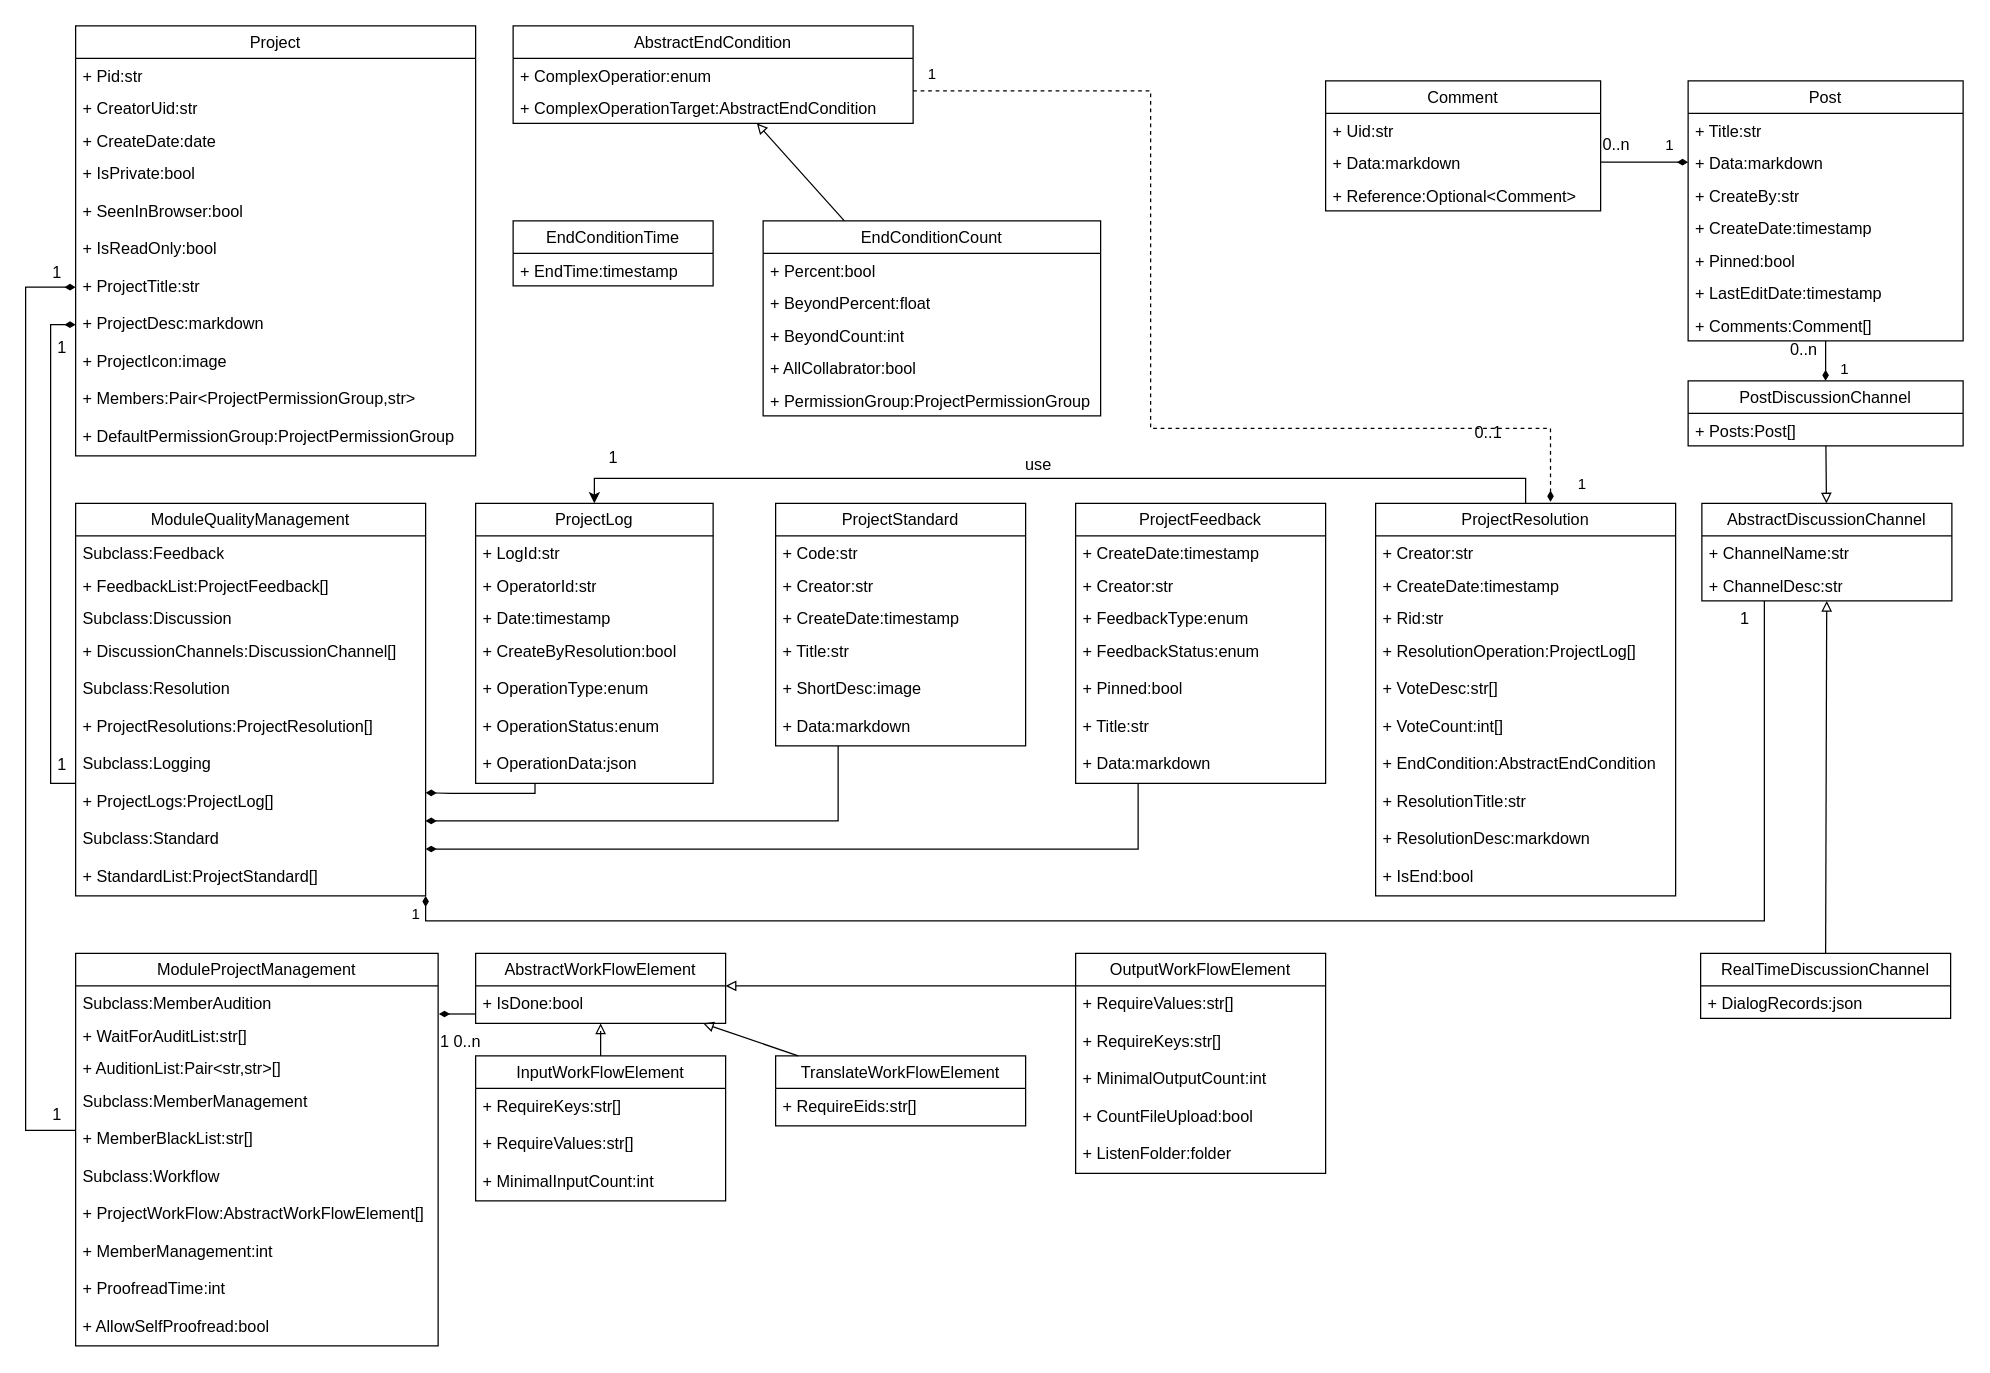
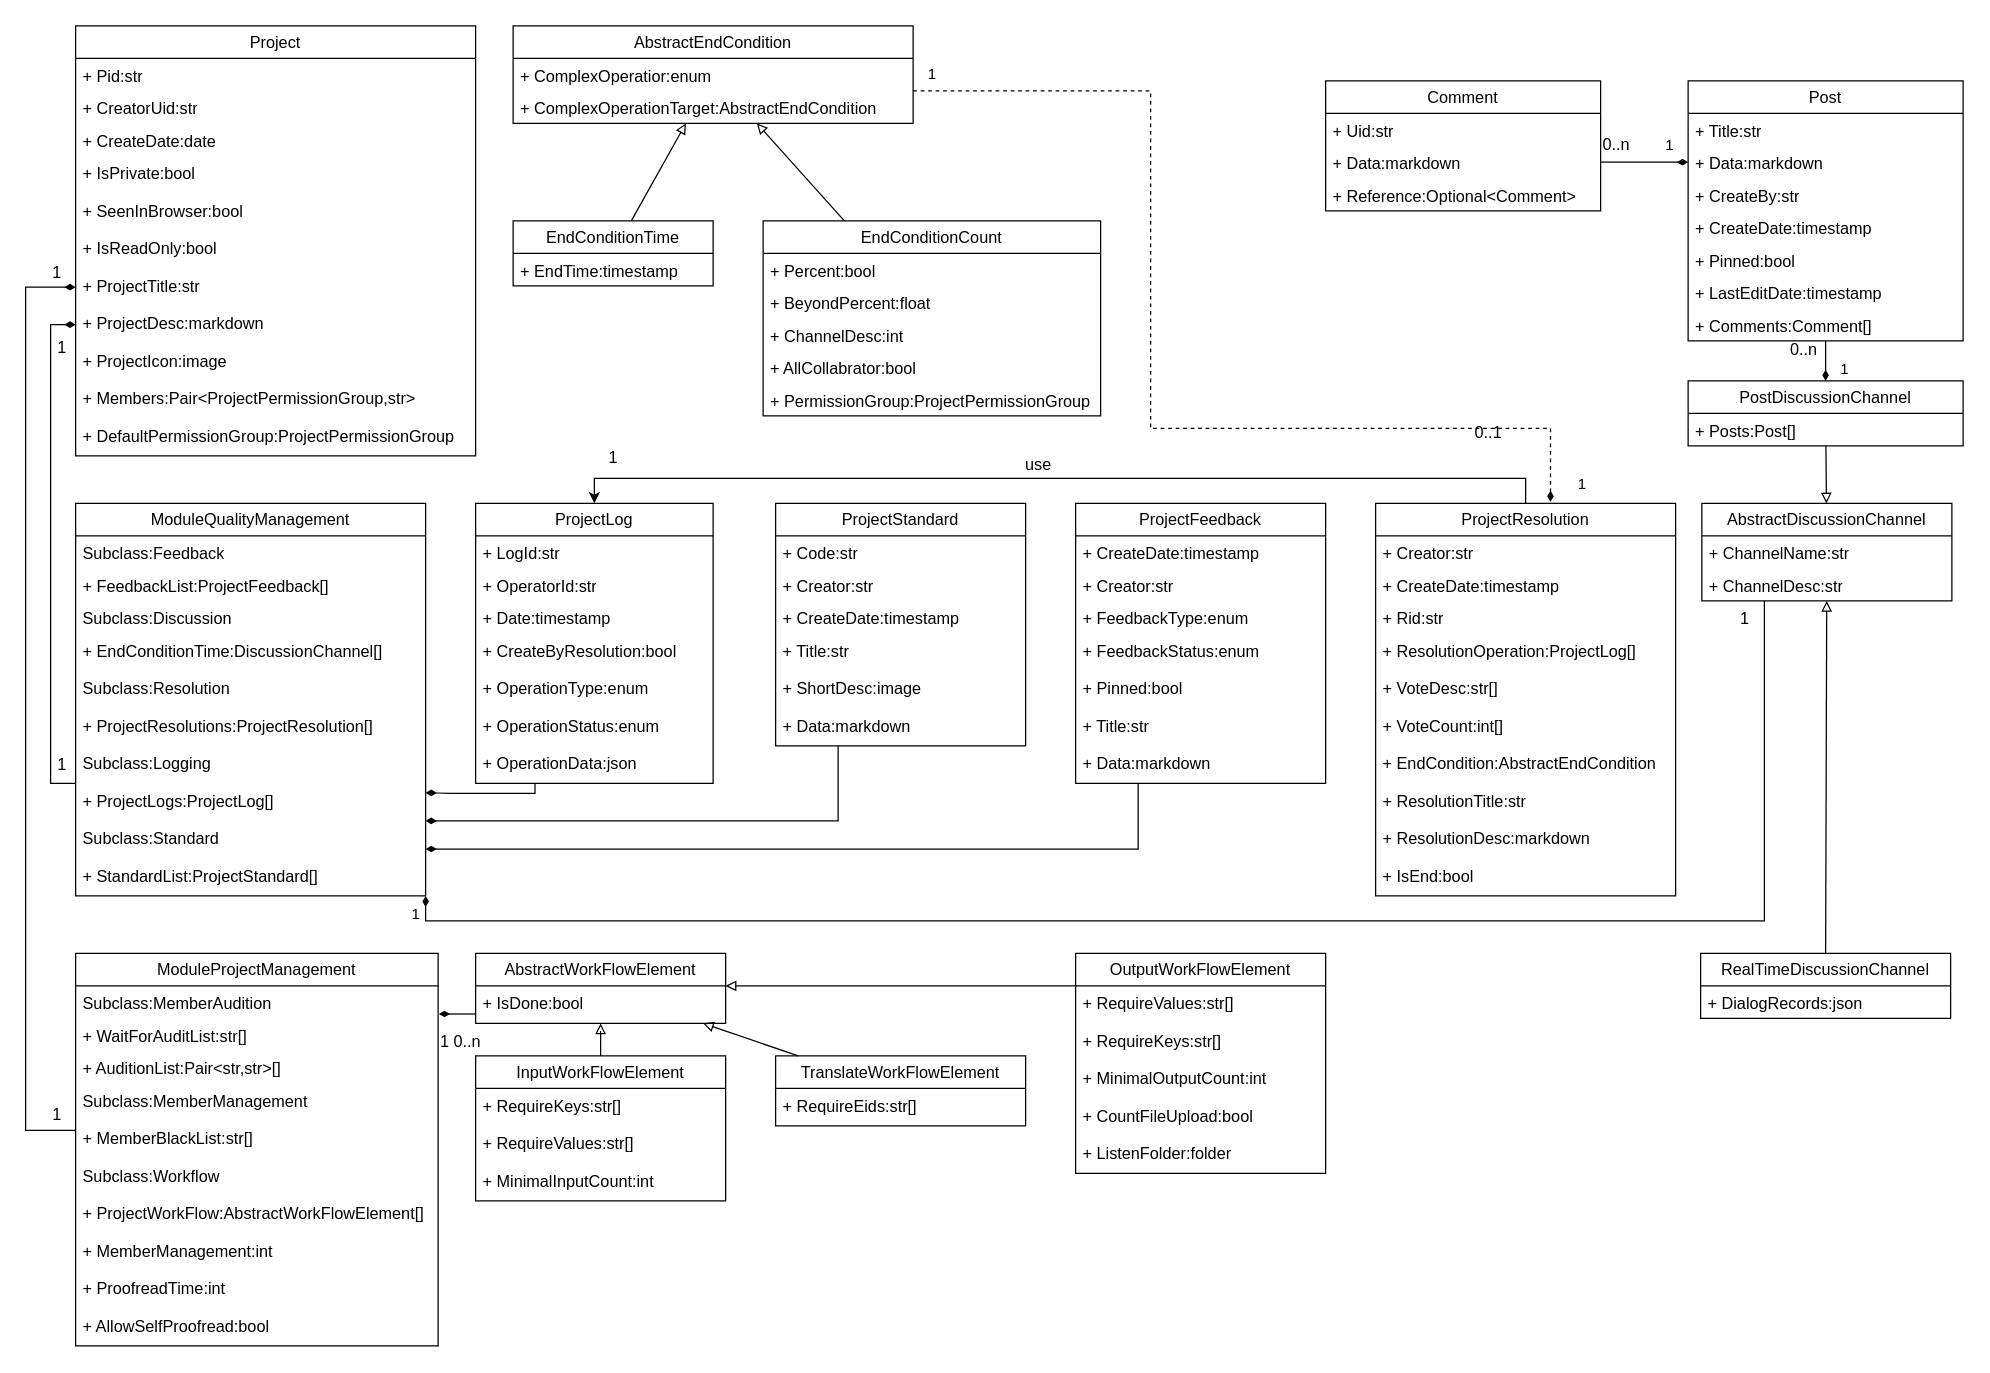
+ <mxCell id="101" style="rounded=0;orthogonalLoop=1;jettySize=auto;html=1;endArrow=block;endFill=0;fontSize=13;" parent="1" source="102" target="98" edge="1"><mxGeometry relative="1" as="geometry" /></mxCell>
- <mxCell id="108" value="+ BeyondCount:int" style="text;strokeColor=none;fillColor=none;align=left;verticalAlign=top;spacingLeft=4;spacingRight=4;overflow=hidden;rotatable=0;points=[[0,0.5],[1,0.5]];portConstraint=eastwest;whiteSpace=wrap;html=1;fontSize=13;" parent="105" vertex="1"><mxGeometry y="78" width="270" height="26" as="geometry" /></mxCell>
+ <mxCell id="108" value="+ ChannelDesc:int" style="text;strokeColor=none;fillColor=none;align=left;verticalAlign=top;spacingLeft=4;spacingRight=4;overflow=hidden;rotatable=0;points=[[0,0.5],[1,0.5]];portConstraint=eastwest;whiteSpace=wrap;html=1;fontSize=13;" parent="105" vertex="1"><mxGeometry y="78" width="270" height="26" as="geometry" /></mxCell>
- <mxCell id="29" value="+ DiscussionChannels:DiscussionChannel[]" style="text;whiteSpace=wrap;html=1;fontFamily=Helvetica;fontSize=13;fontColor=default;spacingLeft=4;" parent="25" vertex="1"><mxGeometry y="104" width="280" height="30" as="geometry" /></mxCell>
+ <mxCell id="29" value="+ EndConditionTime:DiscussionChannel[]" style="text;whiteSpace=wrap;html=1;fontFamily=Helvetica;fontSize=13;fontColor=default;spacingLeft=4;" parent="25" vertex="1"><mxGeometry y="104" width="280" height="30" as="geometry" /></mxCell>
